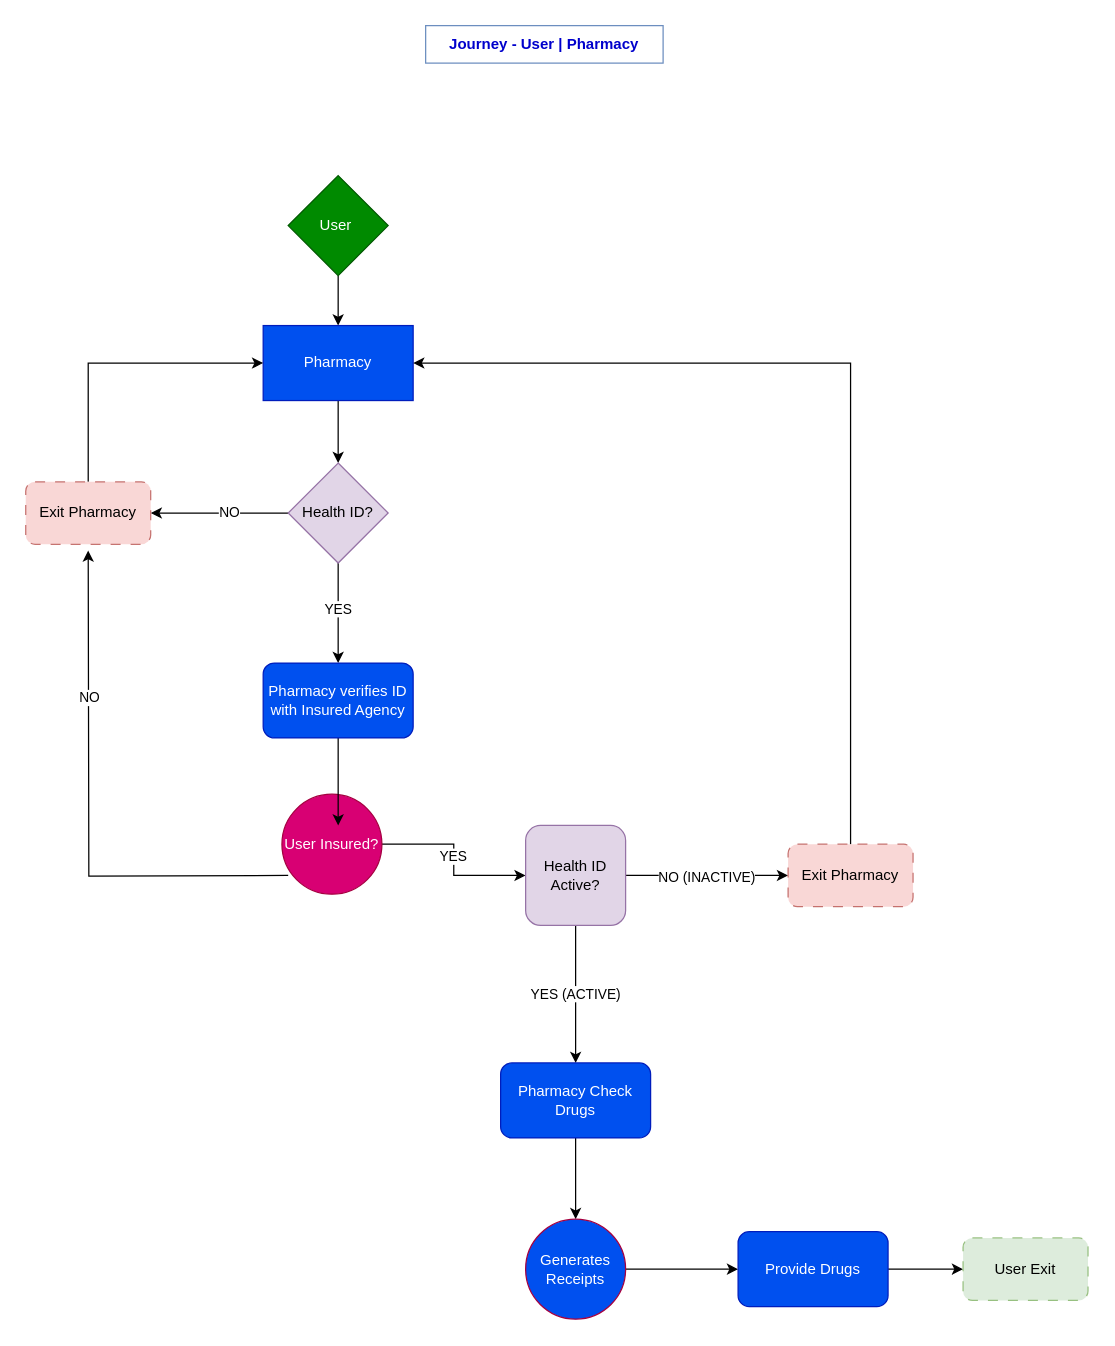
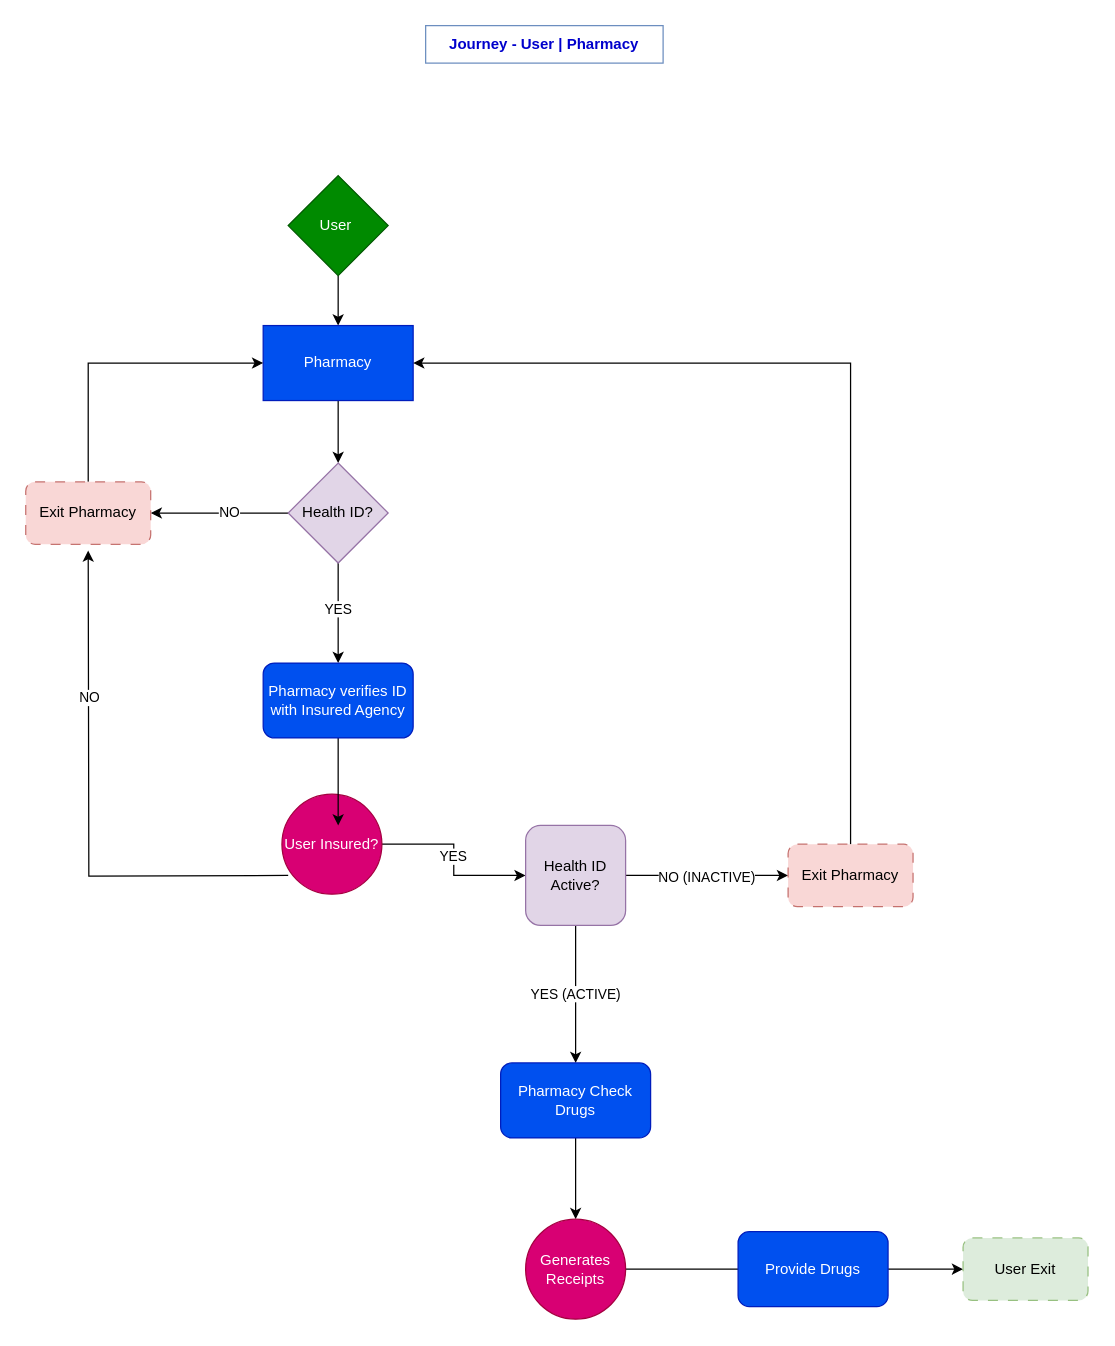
- <mxCell id="31" value="Generates Receipts" style="ellipse;whiteSpace=wrap;html=1;aspect=fixed;fillColor=#0050ef;strokeColor=#A50040;fontColor=#ffffff;" vertex="1" parent="3"><mxGeometry x="400" y="835" width="80" height="80" as="geometry" /></mxCell>
+ <mxCell id="31" value="Generates Receipts" style="ellipse;whiteSpace=wrap;html=1;aspect=fixed;fillColor=#d80073;strokeColor=#A50040;fontColor=#ffffff;" vertex="1" parent="3"><mxGeometry x="400" y="835" width="80" height="80" as="geometry" /></mxCell>
- <mxCell id="30" style="edgeStyle=orthogonalEdgeStyle;rounded=0;orthogonalLoop=1;jettySize=auto;html=1;exitX=1;exitY=0.5;exitDx=0;exitDy=0;entryX=0;entryY=0.5;entryDx=0;entryDy=0;" edge="1" parent="3" source="31" target="33"><mxGeometry relative="1" as="geometry" /></mxCell>
+ <mxCell id="30" style="edgeStyle=orthogonalEdgeStyle;rounded=0;orthogonalLoop=1;jettySize=auto;html=1;exitX=1;exitY=0.5;exitDx=0;exitDy=0;entryX=0;entryY=0.5;entryDx=0;entryDy=0;endArrow=none;" edge="1" parent="3" source="31" target="33"><mxGeometry relative="1" as="geometry" /></mxCell>
